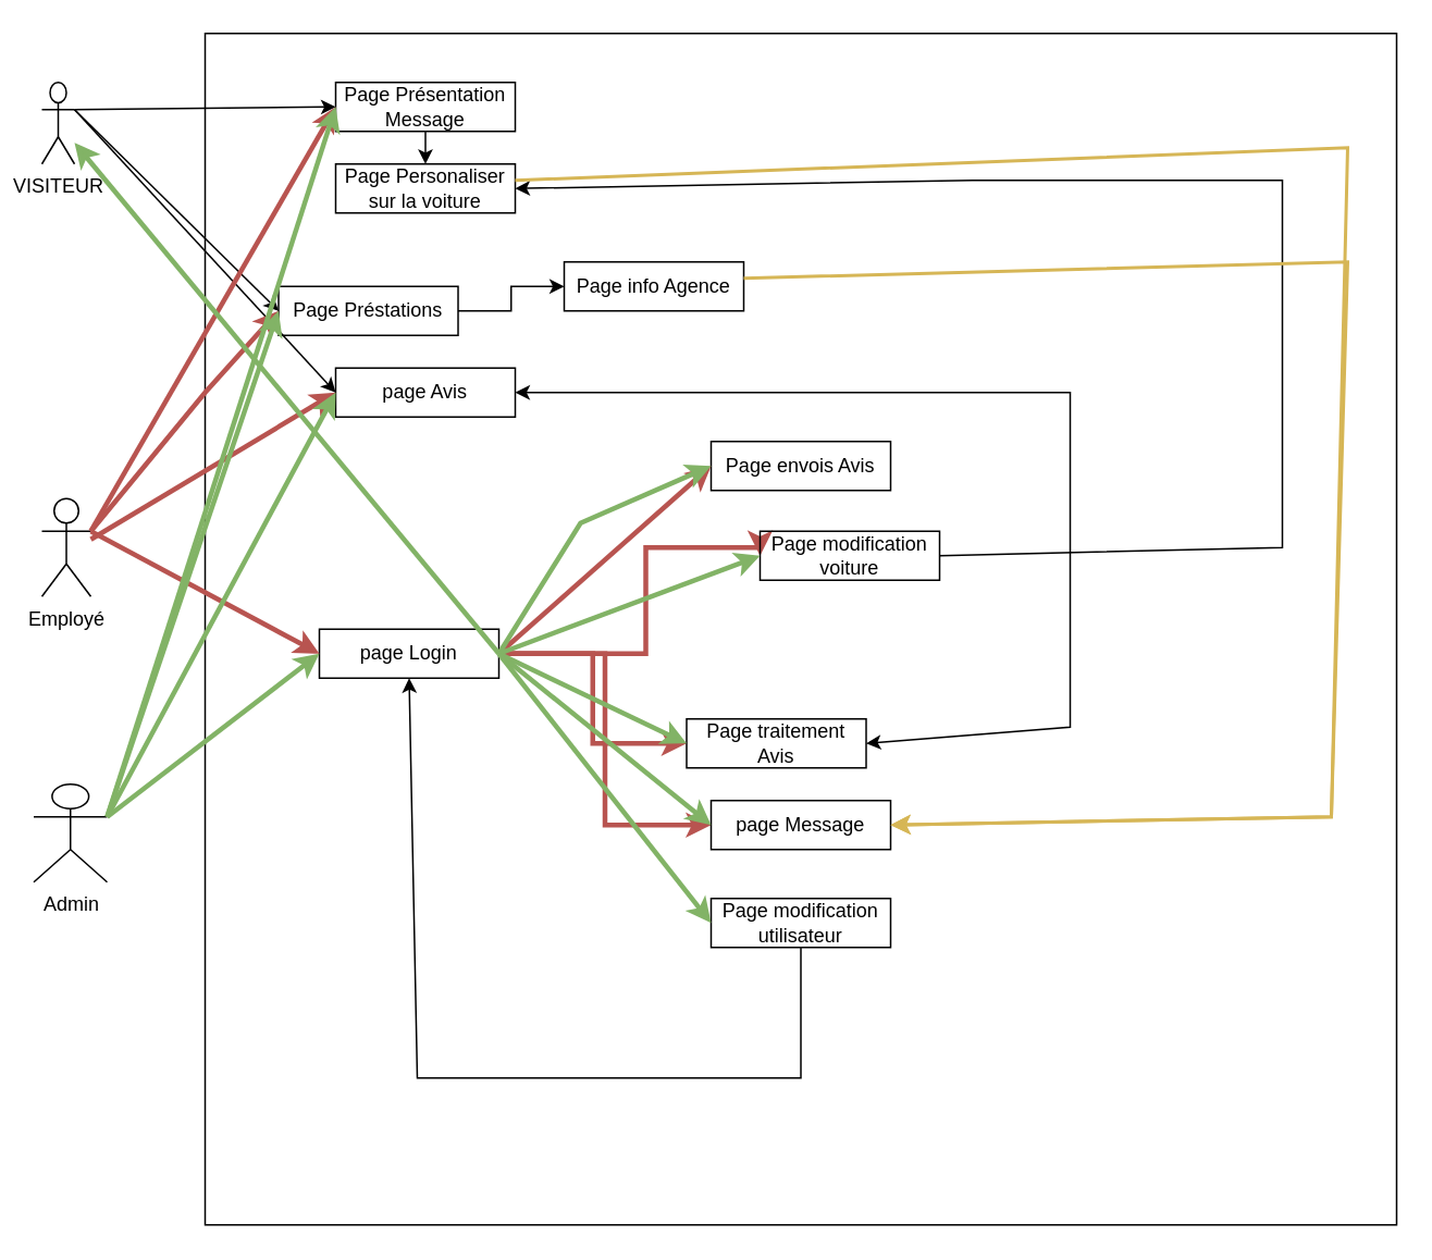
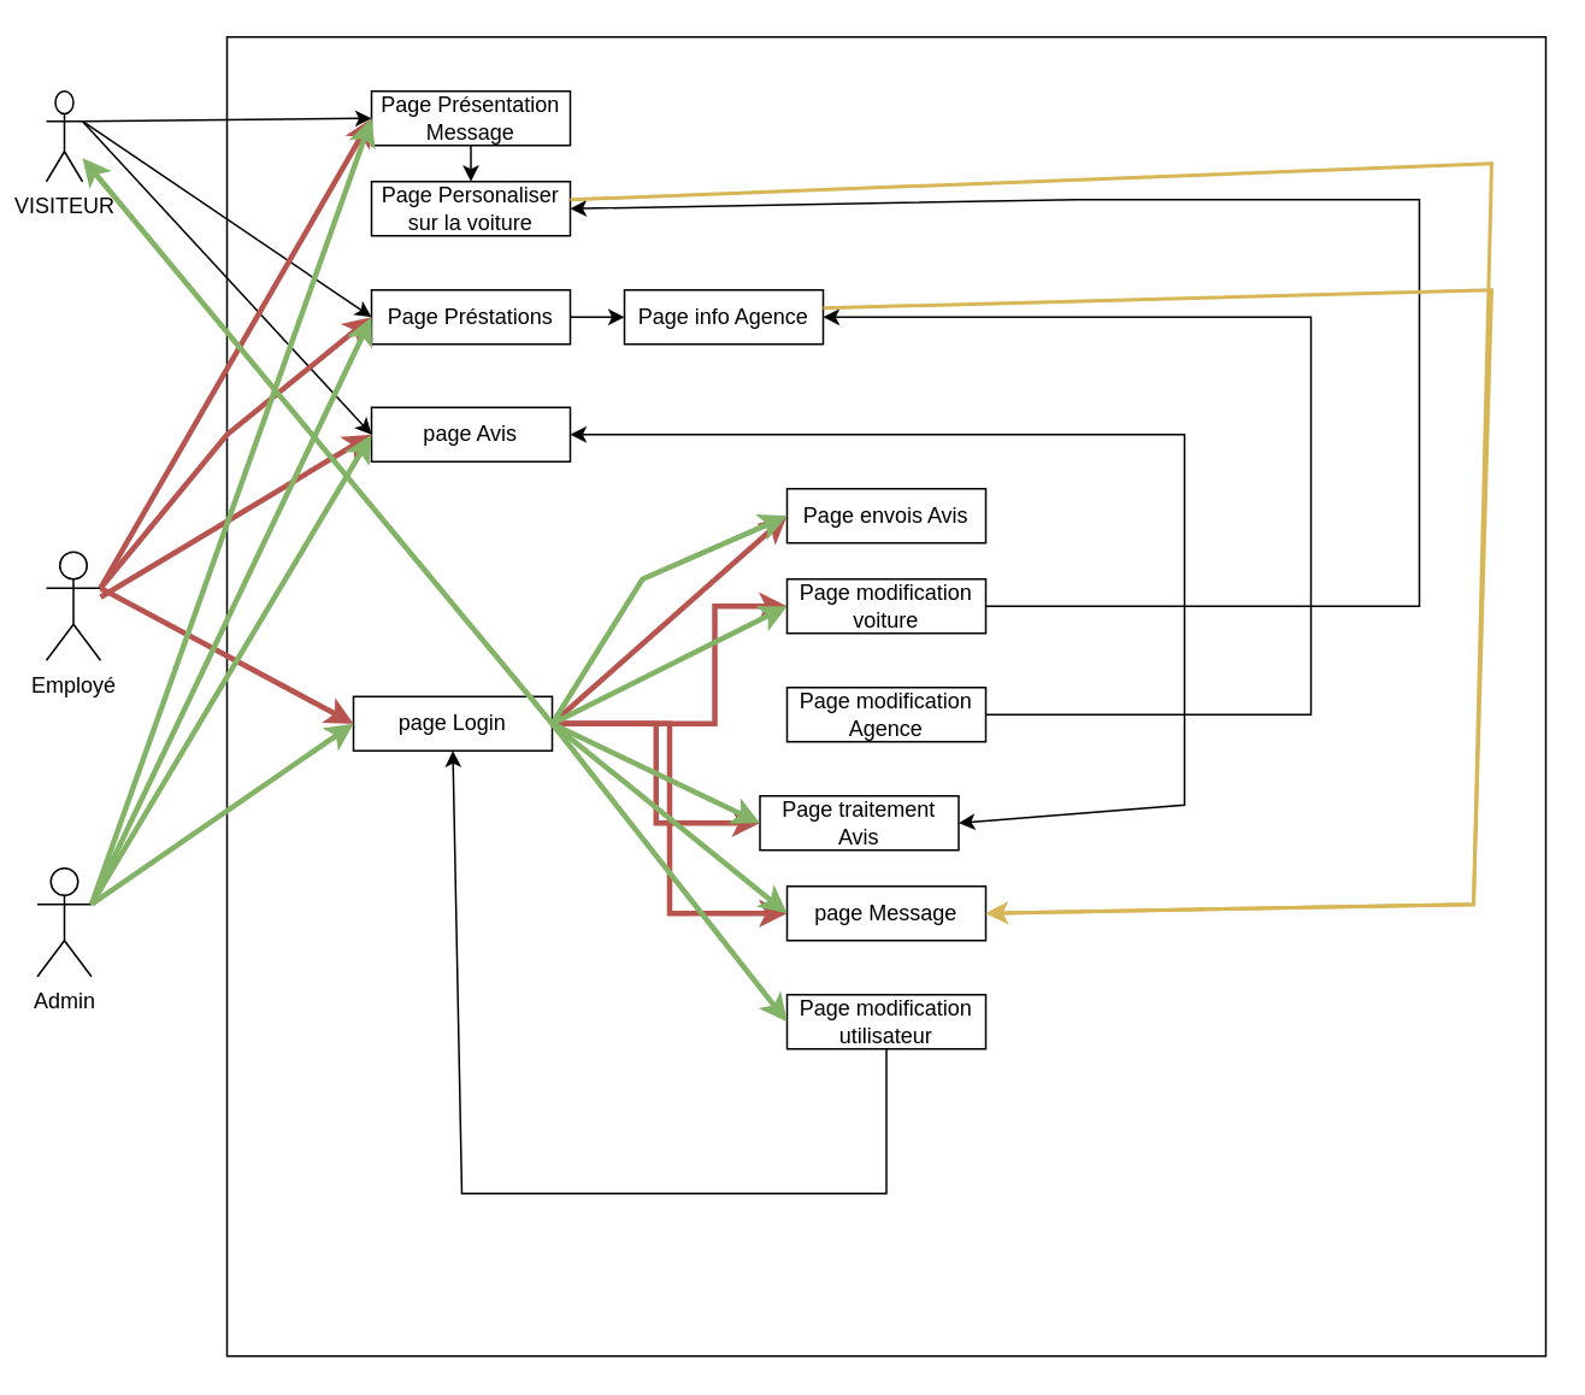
- <mxCell id="8" value="Page Préstations" style="text;html=1;strokeColor=default;fillColor=none;align=center;verticalAlign=middle;whiteSpace=wrap;rounded=0;" vertex="1" parent="1"><mxGeometry x="170" y="175" width="110" height="30" as="geometry" /></mxCell>
+ <mxCell id="8" value="Page Préstations" style="text;html=1;strokeColor=default;fillColor=none;align=center;verticalAlign=middle;whiteSpace=wrap;rounded=0;" vertex="1" parent="1"><mxGeometry x="205" y="160" width="110" height="30" as="geometry" /></mxCell>
+ <mxCell id="41" value="" style="endArrow=classic;html=1;rounded=0;exitX=1;exitY=0.5;exitDx=0;exitDy=0;entryX=1;entryY=0.5;entryDx=0;entryDy=0;" edge="1" parent="1" source="24" target="9"><mxGeometry width="50" height="50" relative="1" as="geometry"><mxPoint x="675" y="370" as="sourcePoint" /><mxPoint x="725" y="320" as="targetPoint" /><Array as="points"><mxPoint x="725" y="395" /><mxPoint x="725" y="175" /></Array></mxGeometry></mxCell>
- <mxCell id="23" value="Page modification voiture" style="text;html=1;strokeColor=default;fillColor=none;align=center;verticalAlign=middle;whiteSpace=wrap;rounded=0;" vertex="1" parent="1"><mxGeometry x="465" y="325" width="110" height="30" as="geometry" /></mxCell>
+ <mxCell id="23" value="Page modification voiture" style="text;html=1;strokeColor=default;fillColor=none;align=center;verticalAlign=middle;whiteSpace=wrap;rounded=0;" vertex="1" parent="1"><mxGeometry x="435" y="320" width="110" height="30" as="geometry" /></mxCell>
+ <mxCell id="24" value="Page modification Agence" style="text;html=1;strokeColor=default;fillColor=none;align=center;verticalAlign=middle;whiteSpace=wrap;rounded=0;" vertex="1" parent="1"><mxGeometry x="435" y="380" width="110" height="30" as="geometry" /></mxCell>
- <mxCell id="4" value="Admin" style="shape=umlActor;verticalLabelPosition=bottom;verticalAlign=top;html=1;outlineConnect=0;" vertex="1" parent="1"><mxGeometry x="20" y="480" width="45" height="60" as="geometry" /></mxCell>
+ <mxCell id="4" value="Admin" style="shape=umlActor;verticalLabelPosition=bottom;verticalAlign=top;html=1;outlineConnect=0;" vertex="1" parent="1"><mxGeometry x="20" y="480" width="30" height="60" as="geometry" /></mxCell>
